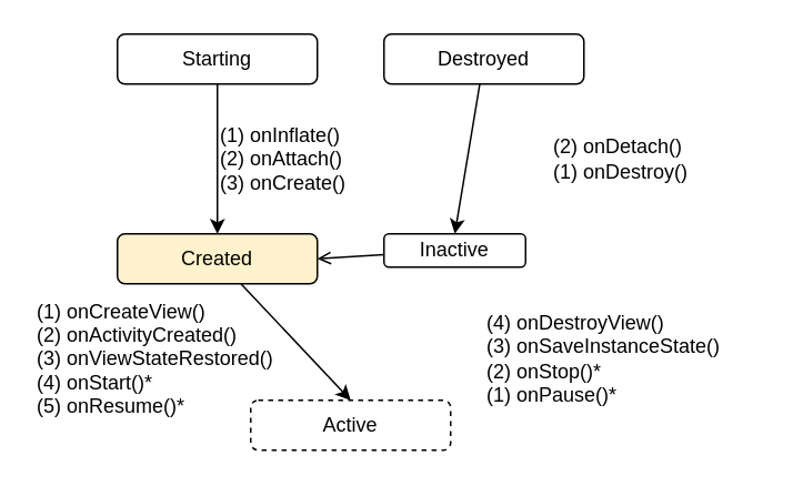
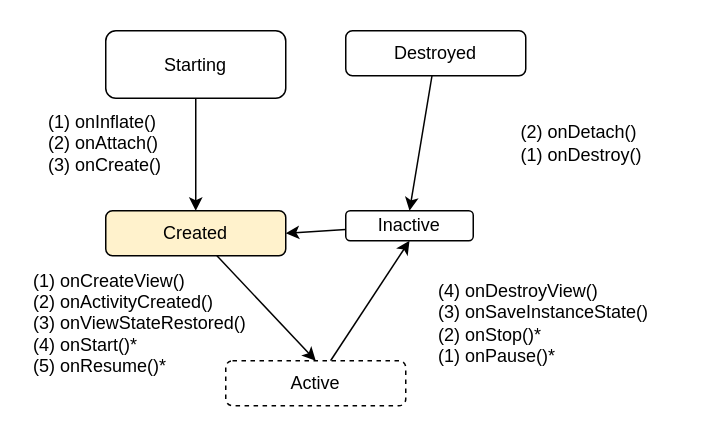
- <mxCell id="3" value="Starting" style="rounded=1;whiteSpace=wrap;html=1;" vertex="1" parent="1"><mxGeometry x="70" y="20" width="120" height="30" as="geometry" /></mxCell>
+ <mxCell id="3" value="Starting" style="rounded=1;whiteSpace=wrap;html=1;" vertex="1" parent="1"><mxGeometry x="70" y="20" width="120" height="45" as="geometry" /></mxCell>
- <mxCell id="12" value="(1) onInflate()&lt;br&gt;(2) onAttach()&lt;br&gt;(3) onCreate()" style="text;html=1;strokeColor=none;fillColor=none;align=left;verticalAlign=middle;whiteSpace=wrap;rounded=0;" vertex="1" parent="1"><mxGeometry x="130" y="80" width="90" height="30" as="geometry" /></mxCell>
+ <mxCell id="12" value="(1) onInflate()&lt;br&gt;(2) onAttach()&lt;br&gt;(3) onCreate()" style="text;html=1;strokeColor=none;fillColor=none;align=left;verticalAlign=middle;whiteSpace=wrap;rounded=0;" vertex="1" parent="1"><mxGeometry x="30" y="80" width="90" height="30" as="geometry" /></mxCell>
- <mxCell id="14" value="(2) onDetach()&lt;br&gt;(1) onDestroy()" style="text;html=1;strokeColor=none;fillColor=none;align=left;verticalAlign=middle;whiteSpace=wrap;rounded=0;" vertex="1" parent="1"><mxGeometry x="330" y="80" width="130" height="30" as="geometry" /></mxCell>
+ <mxCell id="14" value="(2) onDetach()&lt;br&gt;(1) onDestroy()" style="text;html=1;strokeColor=none;fillColor=none;align=left;verticalAlign=middle;whiteSpace=wrap;rounded=0;" vertex="1" parent="1"><mxGeometry x="345" y="80" width="130" height="30" as="geometry" /></mxCell>
- <mxCell id="8" style="edgeStyle=none;html=1;entryX=1;entryY=0.5;entryDx=0;entryDy=0;endArrow=open;" edge="1" parent="1" source="9" target="7"><mxGeometry relative="1" as="geometry" /></mxCell>
+ <mxCell id="8" style="edgeStyle=none;html=1;entryX=1;entryY=0.5;entryDx=0;entryDy=0;" edge="1" parent="1" source="9" target="7"><mxGeometry relative="1" as="geometry" /></mxCell>
+ <mxCell id="10" style="edgeStyle=none;html=1;entryX=0.5;entryY=1;entryDx=0;entryDy=0;" edge="1" parent="1" source="11" target="9"><mxGeometry relative="1" as="geometry" /></mxCell>
